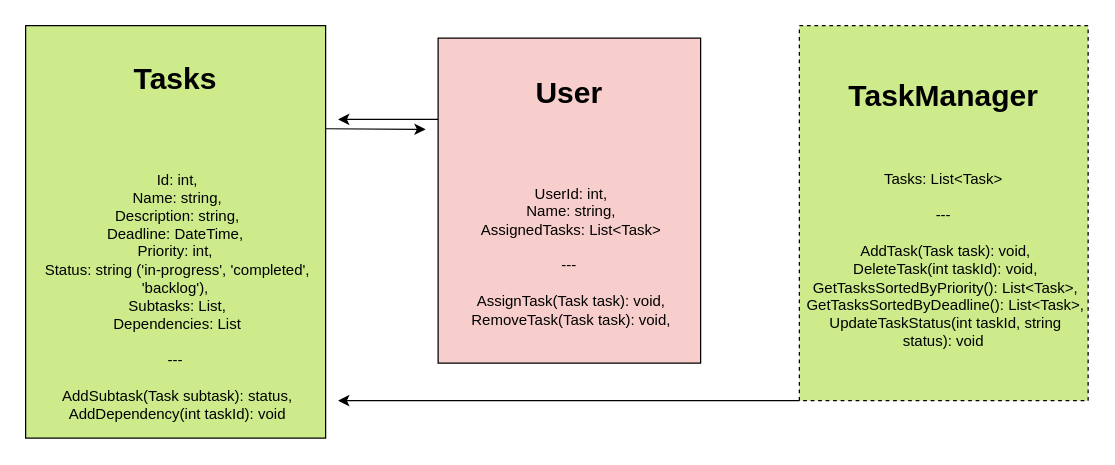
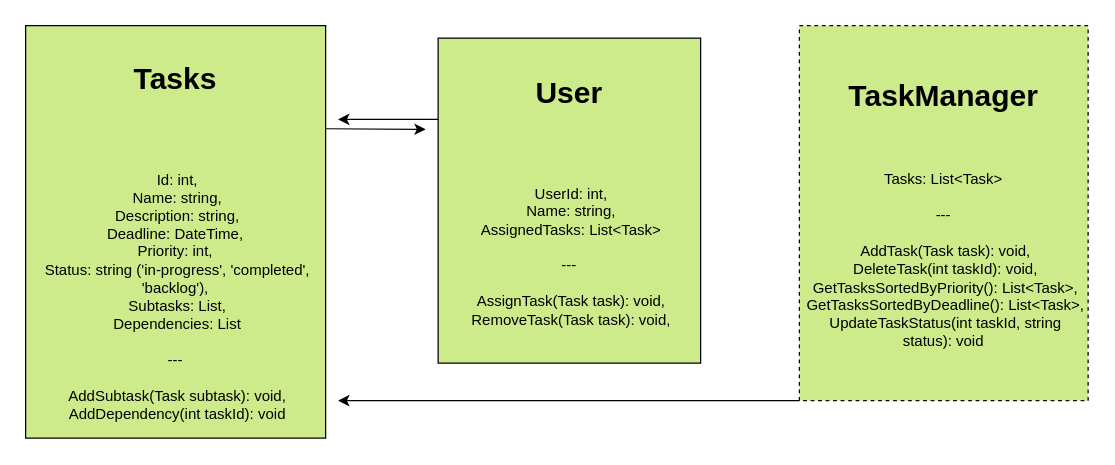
- <mxCell id="5" value="&lt;h1&gt;&lt;font color=&quot;#000000&quot;&gt;User&lt;/font&gt;&lt;/h1&gt;&lt;font color=&quot;#000000&quot;&gt;&lt;br&gt;&lt;br&gt;&lt;br&gt;&lt;div&gt;&amp;nbsp;UserId: int,&lt;/div&gt;&lt;div&gt;&amp;nbsp;Name: string,&lt;/div&gt;&lt;div&gt;&amp;nbsp;AssignedTasks: List&amp;lt;Task&amp;gt;&lt;/div&gt;&lt;div&gt;&lt;br&gt;&lt;/div&gt;&lt;div&gt;---&lt;/div&gt;&lt;div&gt;&lt;br&gt;&lt;/div&gt;&lt;div&gt;&amp;nbsp;AssignTask(Task task): void,&lt;/div&gt;&lt;div&gt;&amp;nbsp;RemoveTask(Task task): void,&lt;/div&gt;&lt;div&gt;&lt;br&gt;&lt;/div&gt;&lt;/font&gt;" style="whiteSpace=wrap;html=1;fillColor=#f8cecc;strokeColor=default;shadow=0;" parent="1" vertex="1"><mxGeometry x="350" y="30" width="210" height="260" as="geometry" /></mxCell>
+ <mxCell id="5" value="&lt;h1&gt;&lt;font color=&quot;#000000&quot;&gt;User&lt;/font&gt;&lt;/h1&gt;&lt;font color=&quot;#000000&quot;&gt;&lt;br&gt;&lt;br&gt;&lt;br&gt;&lt;div&gt;&amp;nbsp;UserId: int,&lt;/div&gt;&lt;div&gt;&amp;nbsp;Name: string,&lt;/div&gt;&lt;div&gt;&amp;nbsp;AssignedTasks: List&amp;lt;Task&amp;gt;&lt;/div&gt;&lt;div&gt;&lt;br&gt;&lt;/div&gt;&lt;div&gt;---&lt;/div&gt;&lt;div&gt;&lt;br&gt;&lt;/div&gt;&lt;div&gt;&amp;nbsp;AssignTask(Task task): void,&lt;/div&gt;&lt;div&gt;&amp;nbsp;RemoveTask(Task task): void,&lt;/div&gt;&lt;div&gt;&lt;br&gt;&lt;/div&gt;&lt;/font&gt;" style="whiteSpace=wrap;html=1;fillColor=#cdeb8b;strokeColor=default;shadow=0;" parent="1" vertex="1"><mxGeometry x="350" y="30" width="210" height="260" as="geometry" /></mxCell>
- <mxCell id="3" value="&lt;h1 style=&quot;&quot;&gt;&lt;font color=&quot;#000000&quot;&gt;Tasks&lt;/font&gt;&lt;/h1&gt;&lt;font color=&quot;#000000&quot;&gt;&lt;div style=&quot;&quot;&gt;&lt;br&gt;&lt;/div&gt;&lt;div style=&quot;&quot;&gt;&lt;br&gt;&lt;/div&gt;&lt;div style=&quot;&quot;&gt;&lt;br&gt;&lt;/div&gt;&lt;div style=&quot;&quot;&gt;&lt;span style=&quot;background-color: initial;&quot;&gt;&amp;nbsp;Id: int,&lt;/span&gt;&lt;/div&gt;&lt;div style=&quot;&quot;&gt;&lt;span style=&quot;background-color: initial;&quot;&gt;&amp;nbsp;Name: string,&lt;/span&gt;&lt;/div&gt;&lt;div style=&quot;&quot;&gt;&lt;span style=&quot;background-color: initial;&quot;&gt;&amp;nbsp;Description: string,&lt;/span&gt;&lt;/div&gt;&lt;div style=&quot;&quot;&gt;&lt;span style=&quot;background-color: initial;&quot;&gt;Deadline: DateTime,&lt;/span&gt;&lt;/div&gt;&lt;div style=&quot;&quot;&gt;&lt;span style=&quot;background-color: initial;&quot;&gt;Priority: int,&lt;/span&gt;&lt;/div&gt;&lt;div style=&quot;&quot;&gt;&lt;span style=&quot;background-color: initial;&quot;&gt;&amp;nbsp;Status: string ('in-progress', 'completed', 'backlog'),&lt;/span&gt;&lt;/div&gt;&lt;div style=&quot;&quot;&gt;&lt;span style=&quot;background-color: initial;&quot;&gt;&amp;nbsp;Subtasks: List,&lt;/span&gt;&lt;/div&gt;&lt;div style=&quot;&quot;&gt;&lt;span style=&quot;background-color: initial;&quot;&gt;&amp;nbsp;Dependencies: List&lt;/span&gt;&lt;/div&gt;&lt;div style=&quot;&quot;&gt;&lt;span style=&quot;background-color: initial;&quot;&gt;&lt;br&gt;&lt;/span&gt;&lt;/div&gt;&lt;div style=&quot;&quot;&gt;&lt;span style=&quot;background-color: initial;&quot;&gt;---&lt;/span&gt;&lt;/div&gt;&lt;div style=&quot;&quot;&gt;&lt;span style=&quot;background-color: initial;&quot;&gt;&lt;br&gt;&lt;/span&gt;&lt;/div&gt;&lt;div style=&quot;&quot;&gt;&lt;span style=&quot;background-color: initial;&quot;&gt;&amp;nbsp;AddSubtask(Task subtask): status,&lt;/span&gt;&lt;/div&gt;&lt;div style=&quot;&quot;&gt;&lt;span style=&quot;background-color: initial;&quot;&gt;&amp;nbsp;AddDependency(int taskId): void&lt;/span&gt;&lt;/div&gt;&lt;/font&gt;" style="whiteSpace=wrap;html=1;fillColor=#cdeb8b;strokeColor=default;shadow=0;align=center;" parent="1" vertex="1"><mxGeometry y="20" width="240" height="330" as="geometry" x="20" /></mxCell>
+ <mxCell id="3" value="&lt;h1 style=&quot;&quot;&gt;&lt;font color=&quot;#000000&quot;&gt;Tasks&lt;/font&gt;&lt;/h1&gt;&lt;font color=&quot;#000000&quot;&gt;&lt;div style=&quot;&quot;&gt;&lt;br&gt;&lt;/div&gt;&lt;div style=&quot;&quot;&gt;&lt;br&gt;&lt;/div&gt;&lt;div style=&quot;&quot;&gt;&lt;br&gt;&lt;/div&gt;&lt;div style=&quot;&quot;&gt;&lt;span style=&quot;background-color: initial;&quot;&gt;&amp;nbsp;Id: int,&lt;/span&gt;&lt;/div&gt;&lt;div style=&quot;&quot;&gt;&lt;span style=&quot;background-color: initial;&quot;&gt;&amp;nbsp;Name: string,&lt;/span&gt;&lt;/div&gt;&lt;div style=&quot;&quot;&gt;&lt;span style=&quot;background-color: initial;&quot;&gt;&amp;nbsp;Description: string,&lt;/span&gt;&lt;/div&gt;&lt;div style=&quot;&quot;&gt;&lt;span style=&quot;background-color: initial;&quot;&gt;Deadline: DateTime,&lt;/span&gt;&lt;/div&gt;&lt;div style=&quot;&quot;&gt;&lt;span style=&quot;background-color: initial;&quot;&gt;Priority: int,&lt;/span&gt;&lt;/div&gt;&lt;div style=&quot;&quot;&gt;&lt;span style=&quot;background-color: initial;&quot;&gt;&amp;nbsp;Status: string ('in-progress', 'completed', 'backlog'),&lt;/span&gt;&lt;/div&gt;&lt;div style=&quot;&quot;&gt;&lt;span style=&quot;background-color: initial;&quot;&gt;&amp;nbsp;Subtasks: List,&lt;/span&gt;&lt;/div&gt;&lt;div style=&quot;&quot;&gt;&lt;span style=&quot;background-color: initial;&quot;&gt;&amp;nbsp;Dependencies: List&lt;/span&gt;&lt;/div&gt;&lt;div style=&quot;&quot;&gt;&lt;span style=&quot;background-color: initial;&quot;&gt;&lt;br&gt;&lt;/span&gt;&lt;/div&gt;&lt;div style=&quot;&quot;&gt;&lt;span style=&quot;background-color: initial;&quot;&gt;---&lt;/span&gt;&lt;/div&gt;&lt;div style=&quot;&quot;&gt;&lt;span style=&quot;background-color: initial;&quot;&gt;&lt;br&gt;&lt;/span&gt;&lt;/div&gt;&lt;div style=&quot;&quot;&gt;&lt;span style=&quot;background-color: initial;&quot;&gt;&amp;nbsp;AddSubtask(Task subtask): void,&lt;/span&gt;&lt;/div&gt;&lt;div style=&quot;&quot;&gt;&lt;span style=&quot;background-color: initial;&quot;&gt;&amp;nbsp;AddDependency(int taskId): void&lt;/span&gt;&lt;/div&gt;&lt;/font&gt;" style="whiteSpace=wrap;html=1;fillColor=#cdeb8b;strokeColor=default;shadow=0;align=center;" parent="1" vertex="1"><mxGeometry y="20" width="240" height="330" as="geometry" x="20" /></mxCell>
